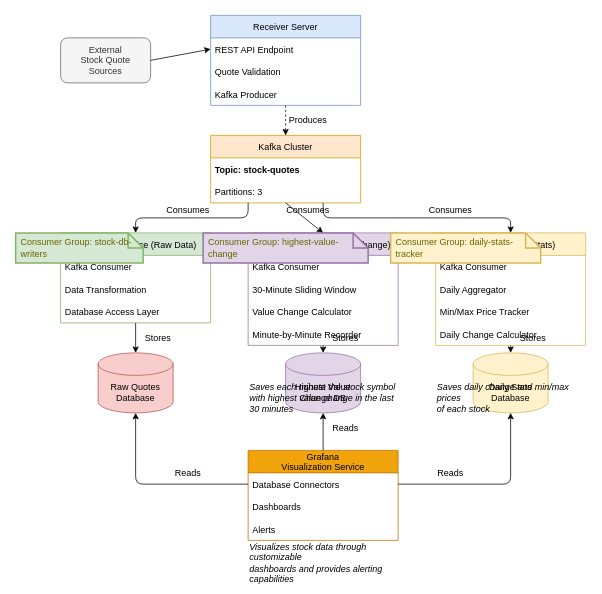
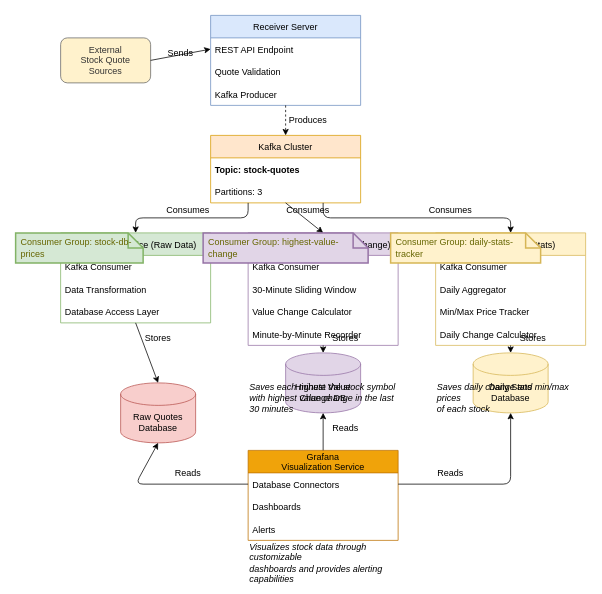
+ <mxCell id="37" value="Sends" style="text;html=1;strokeColor=none;fillColor=none;align=center;verticalAlign=middle;whiteSpace=wrap;rounded=0;" vertex="1" parent="1"><mxGeometry x="210" y="60" width="60" height="20" as="geometry" /></mxCell>
- <mxCell id="2" value="External&#10;Stock Quote&#10;Sources" style="rounded=1;whiteSpace=wrap;html=1;fillColor=#f5f5f5;strokeColor=#666666;fontColor=#333333;" vertex="1" parent="1"><mxGeometry x="80" y="50" width="120" height="60" as="geometry" /></mxCell>
+ <mxCell id="2" value="External&#10;Stock Quote&#10;Sources" style="rounded=1;whiteSpace=wrap;html=1;fillColor=#fff2cc;strokeColor=#666666;fontColor=#333333;" vertex="1" parent="1"><mxGeometry x="80" y="50" width="120" height="60" as="geometry" /></mxCell>
- <mxCell id="43" value="Consumer Group: stock-db-writers" style="shape=note;strokeWidth=2;fontSize=12;size=20;whiteSpace=wrap;html=1;fillColor=#d5e8d4;strokeColor=#82b366;fontColor=#666600;align=left;spacingLeft=5;" vertex="1" parent="1"><mxGeometry x="20" y="310" width="170" height="40" as="geometry" /></mxCell>
+ <mxCell id="43" value="Consumer Group: stock-db-prices" style="shape=note;strokeWidth=2;fontSize=12;size=20;whiteSpace=wrap;html=1;fillColor=#d5e8d4;strokeColor=#82b366;fontColor=#666600;align=left;spacingLeft=5;" vertex="1" parent="1"><mxGeometry x="20" y="310" width="170" height="40" as="geometry" /></mxCell>
- <mxCell id="24" value="Raw Quotes&#10;Database" style="shape=cylinder3;whiteSpace=wrap;html=1;boundedLbl=1;backgroundOutline=1;size=15;fillColor=#f8cecc;strokeColor=#b85450;" vertex="1" parent="1"><mxGeometry x="130" y="470" width="100" height="80" as="geometry" /></mxCell>
+ <mxCell id="24" value="Raw Quotes&#10;Database" style="shape=cylinder3;whiteSpace=wrap;html=1;boundedLbl=1;backgroundOutline=1;size=15;fillColor=#f8cecc;strokeColor=#b85450;" vertex="1" parent="1"><mxGeometry x="160" y="510" width="100" height="80" as="geometry" /></mxCell>
